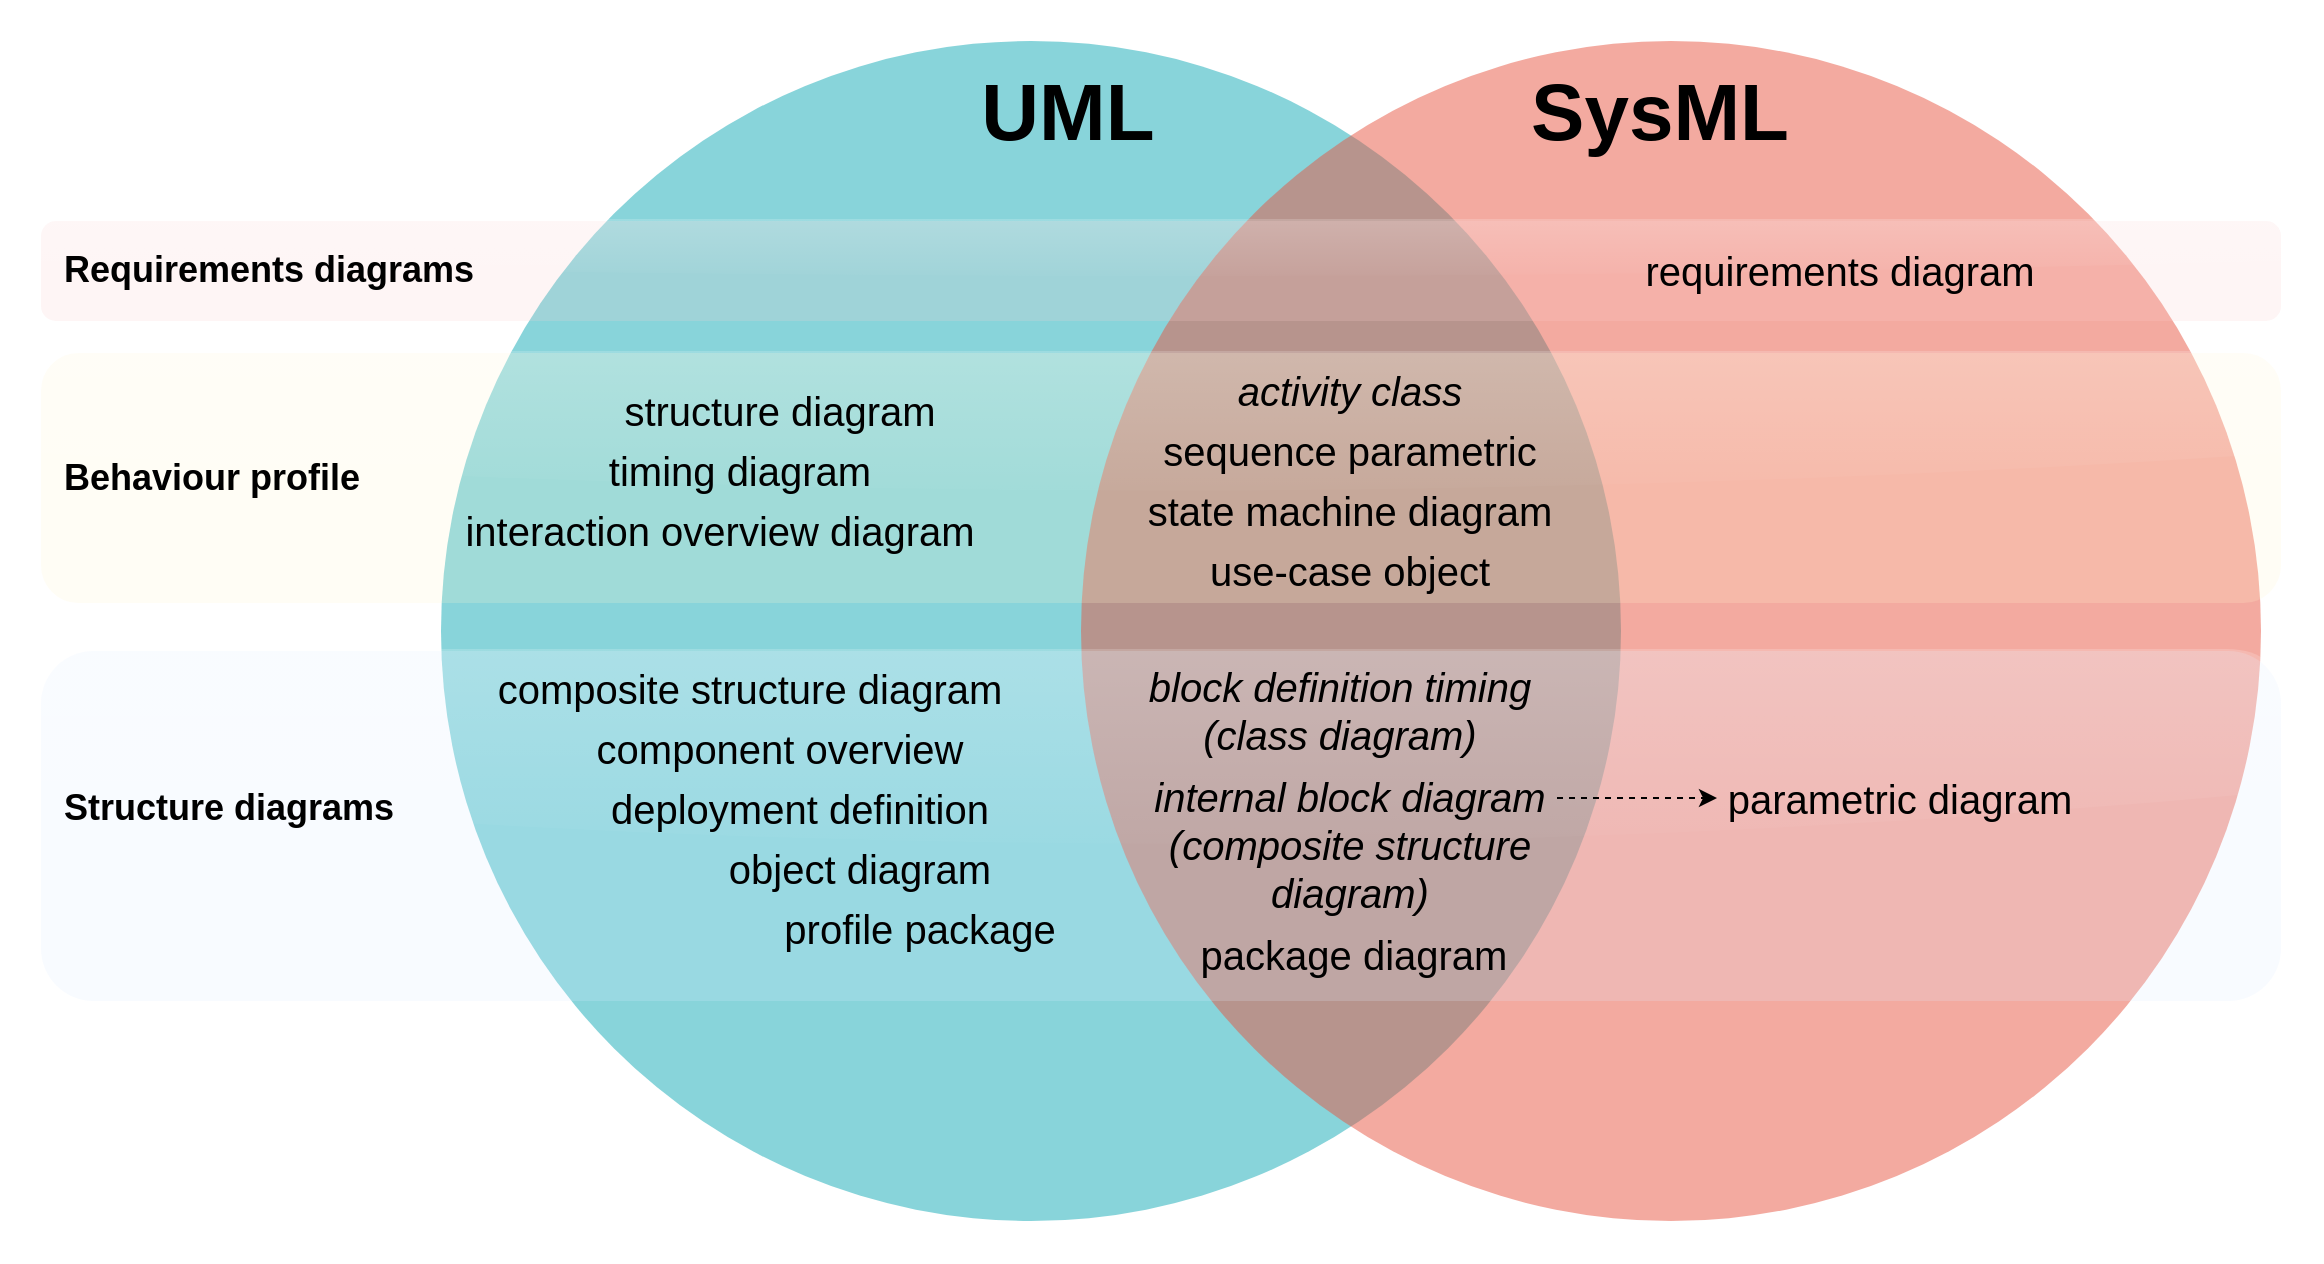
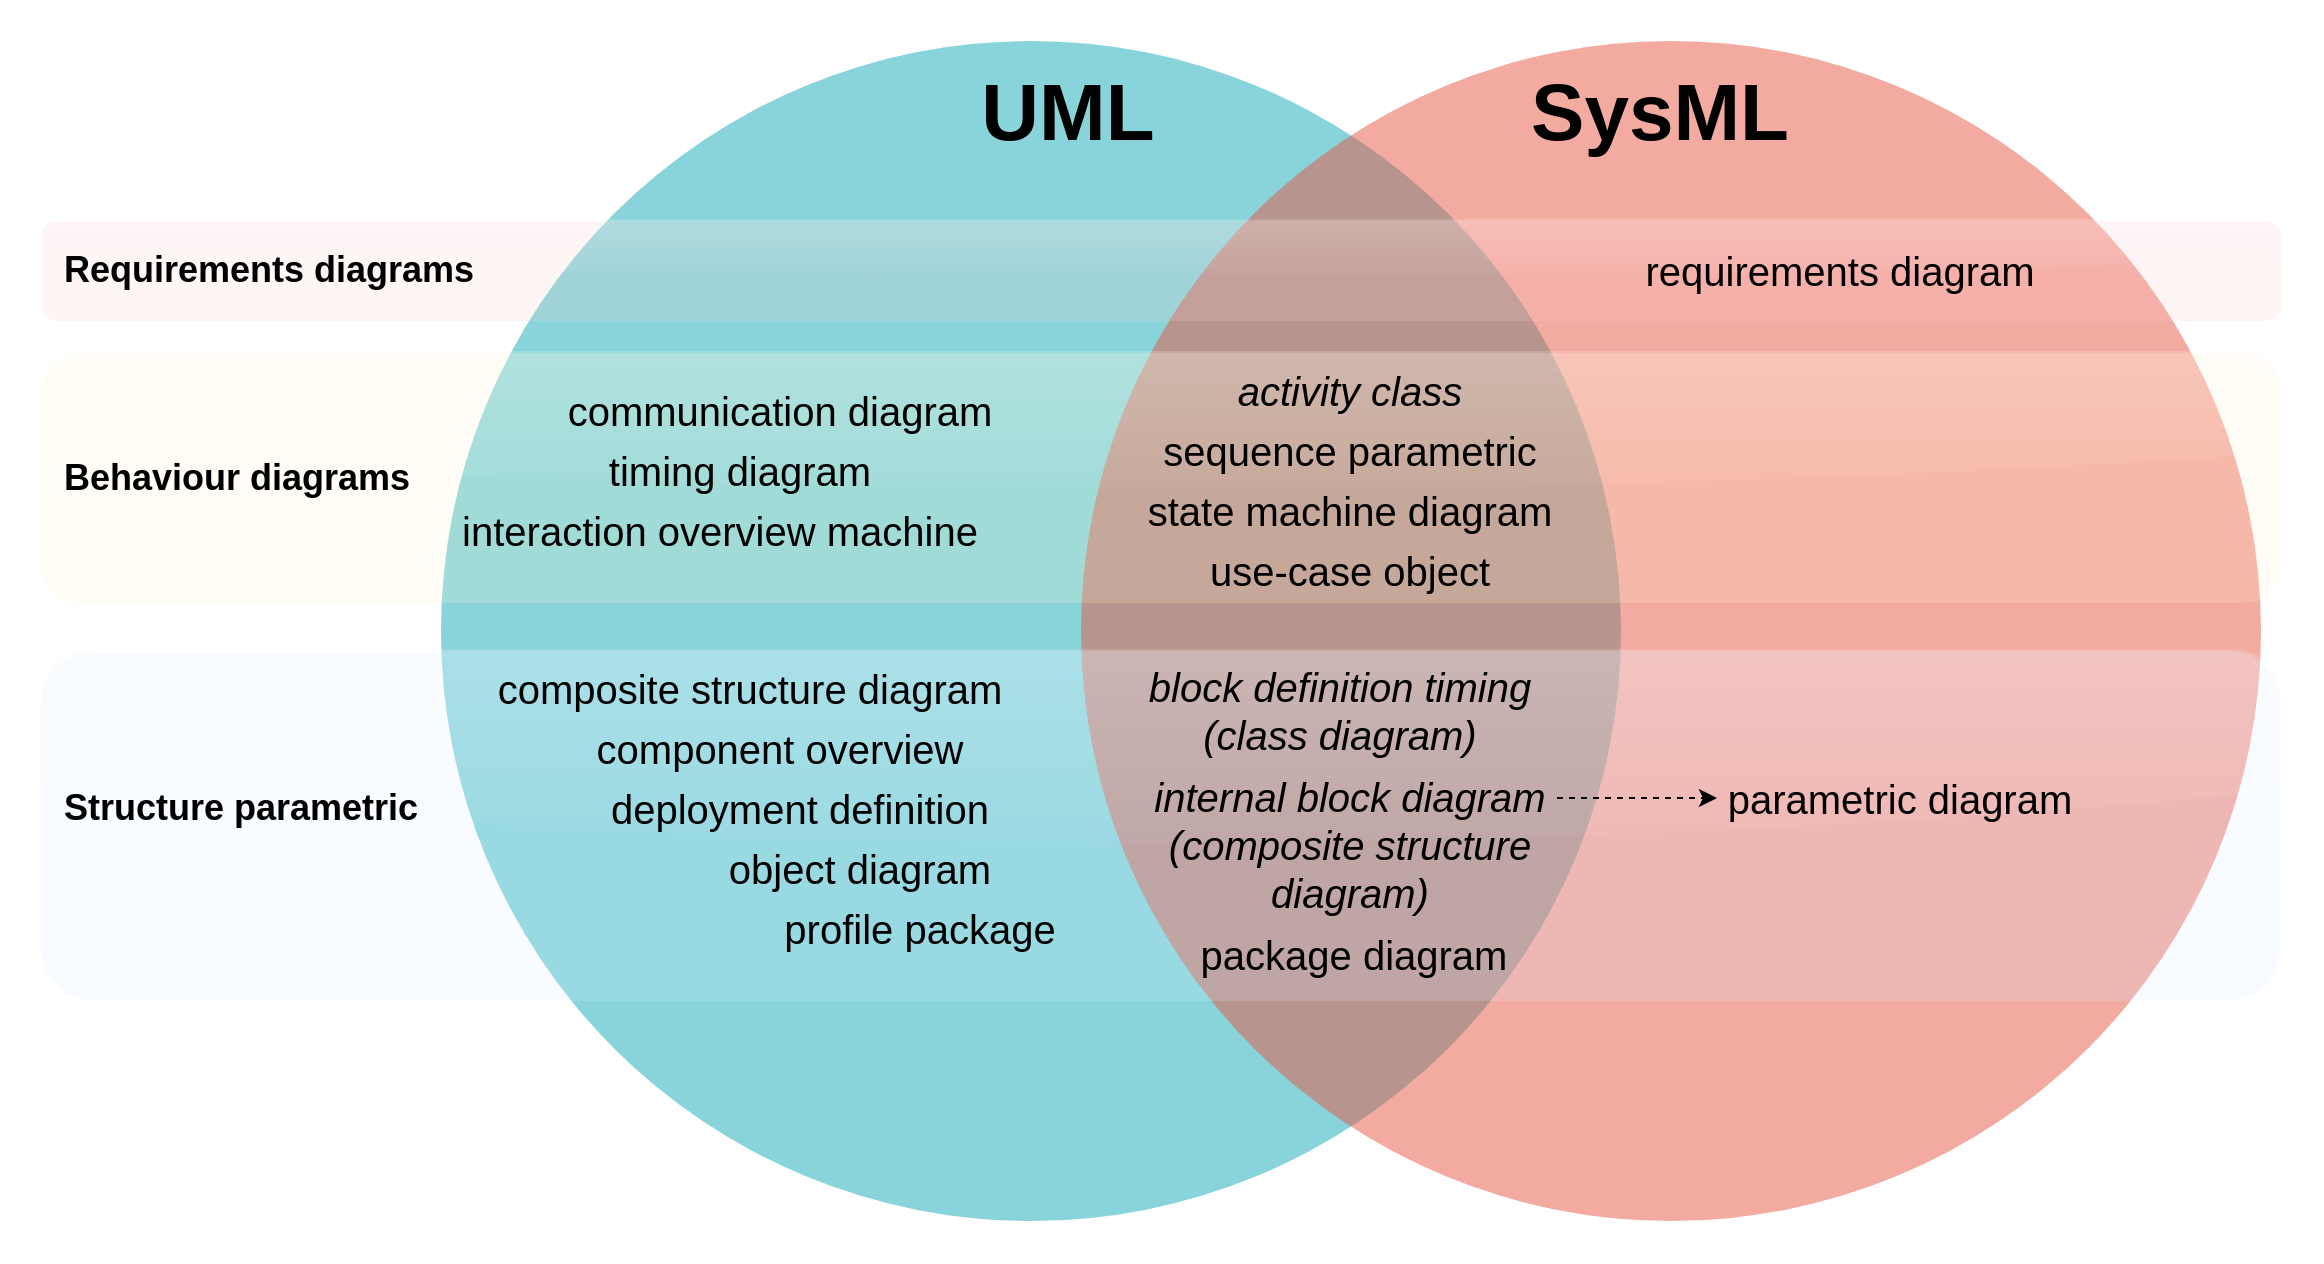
- <mxCell id="18" value="structure diagram" style="text;html=1;strokeColor=none;fillColor=none;align=center;verticalAlign=middle;whiteSpace=wrap;rounded=0;fontSize=20;" parent="1" vertex="1"><mxGeometry x="240" y="190" width="300" height="30" as="geometry" /></mxCell>
+ <mxCell id="18" value="communication diagram" style="text;html=1;strokeColor=none;fillColor=none;align=center;verticalAlign=middle;whiteSpace=wrap;rounded=0;fontSize=20;" parent="1" vertex="1"><mxGeometry x="240" y="190" width="300" height="30" as="geometry" /></mxCell>
- <mxCell id="27" value="Behaviour profile" style="text;html=1;strokeColor=none;fillColor=none;align=left;verticalAlign=middle;whiteSpace=wrap;rounded=0;fontSize=18;opacity=20;fontStyle=1;" parent="1" vertex="1"><mxGeometry x="30" y="223.5" width="250" height="30" as="geometry" /></mxCell>
+ <mxCell id="27" value="Behaviour diagrams" style="text;html=1;strokeColor=none;fillColor=none;align=left;verticalAlign=middle;whiteSpace=wrap;rounded=0;fontSize=18;opacity=20;fontStyle=1;" parent="1" vertex="1"><mxGeometry x="30" y="223.5" width="250" height="30" as="geometry" /></mxCell>
- <mxCell id="19" value="interaction overview diagram" style="text;html=1;strokeColor=none;fillColor=none;align=center;verticalAlign=middle;whiteSpace=wrap;rounded=0;fontSize=20;" parent="1" vertex="1"><mxGeometry x="210" y="250" width="300" height="30" as="geometry" /></mxCell>
+ <mxCell id="19" value="interaction overview machine" style="text;html=1;strokeColor=none;fillColor=none;align=center;verticalAlign=middle;whiteSpace=wrap;rounded=0;fontSize=20;" parent="1" vertex="1"><mxGeometry x="210" y="250" width="300" height="30" as="geometry" /></mxCell>
- <mxCell id="28" value="Structure diagrams" style="text;html=1;strokeColor=none;fillColor=none;align=left;verticalAlign=middle;whiteSpace=wrap;rounded=0;fontSize=18;opacity=20;fontStyle=1;" parent="1" vertex="1"><mxGeometry x="30" y="389" width="250" height="30" as="geometry" /></mxCell>
+ <mxCell id="28" value="Structure parametric" style="text;html=1;strokeColor=none;fillColor=none;align=left;verticalAlign=middle;whiteSpace=wrap;rounded=0;fontSize=18;opacity=20;fontStyle=1;" parent="1" vertex="1"><mxGeometry x="30" y="389" width="250" height="30" as="geometry" /></mxCell>
